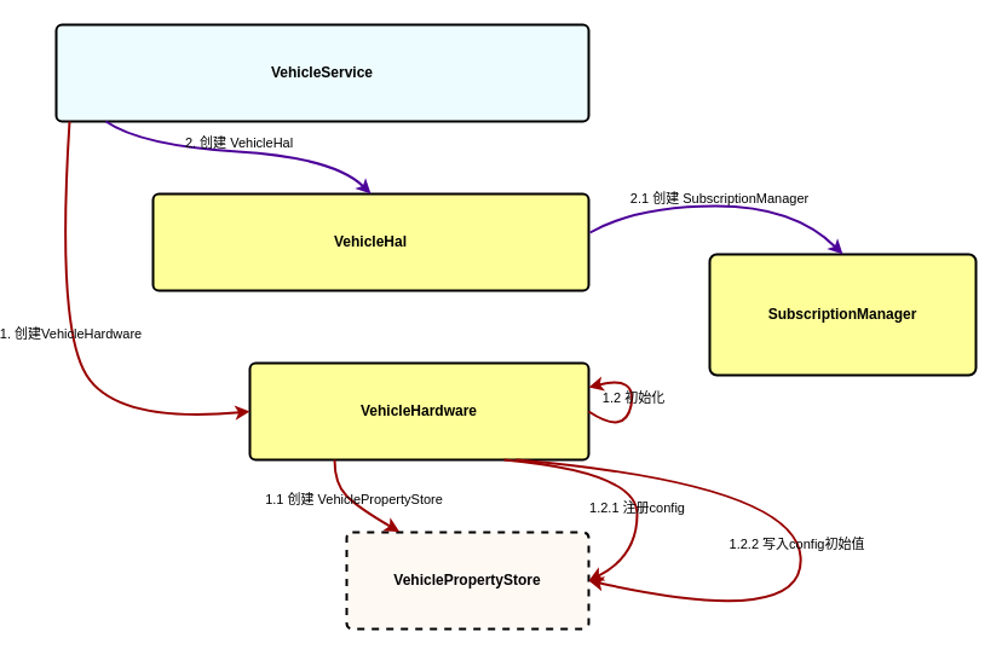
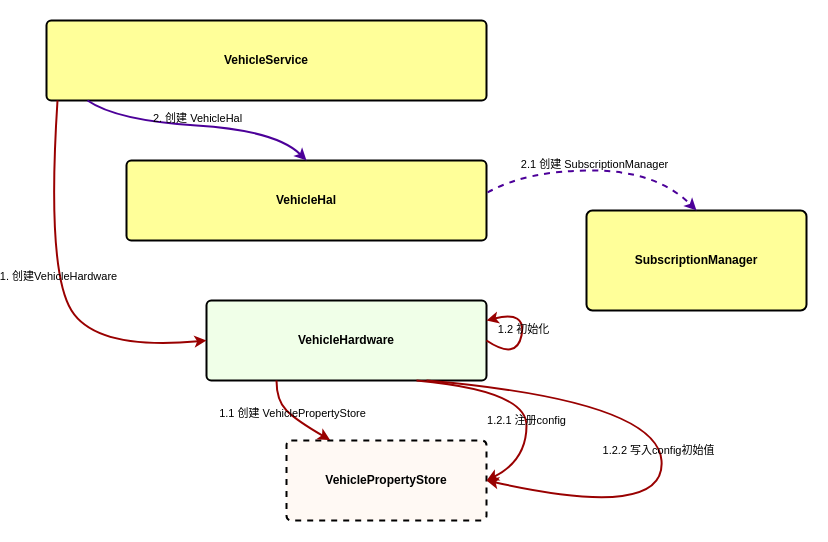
- <mxCell id="2" value="VehicleService" style="rounded=1;whiteSpace=wrap;html=1;strokeWidth=2;arcSize=6;fillColor=#EDFDFF;fontStyle=1;labelBackgroundColor=none;" vertex="1" parent="1"><mxGeometry x="20" y="20" width="440" height="80" as="geometry" /></mxCell>
+ <mxCell id="2" value="VehicleService" style="rounded=1;whiteSpace=wrap;html=1;strokeWidth=2;arcSize=6;fillColor=#ffff99;fontStyle=1;labelBackgroundColor=none;" vertex="1" parent="1"><mxGeometry x="20" y="20" width="440" height="80" as="geometry" /></mxCell>
- <mxCell id="19" value="" style="curved=1;endArrow=classic;html=1;entryX=0.5;entryY=0;entryDx=0;entryDy=0;strokeWidth=2;exitX=1.003;exitY=0.4;exitDx=0;exitDy=0;exitPerimeter=0;strokeColor=#4C0099;labelBackgroundColor=none;" edge="1" parent="1" source="3" target="18"><mxGeometry width="50" height="50" relative="1" as="geometry"><mxPoint x="510" y="120" as="sourcePoint" /><mxPoint x="729" y="180" as="targetPoint" /><Array as="points"><mxPoint x="500" y="170" /><mxPoint x="630" y="170" /></Array></mxGeometry></mxCell>
+ <mxCell id="19" value="" style="curved=1;endArrow=classic;html=1;entryX=0.5;entryY=0;entryDx=0;entryDy=0;strokeWidth=2;exitX=1.003;exitY=0.4;exitDx=0;exitDy=0;exitPerimeter=0;strokeColor=#4C0099;labelBackgroundColor=none;dashed=1;" edge="1" parent="1" source="3" target="18"><mxGeometry width="50" height="50" relative="1" as="geometry"><mxPoint x="510" y="120" as="sourcePoint" /><mxPoint x="729" y="180" as="targetPoint" /><Array as="points"><mxPoint x="500" y="170" /><mxPoint x="630" y="170" /></Array></mxGeometry></mxCell>
- <mxCell id="4" value="VehicleHardware" style="rounded=1;whiteSpace=wrap;html=1;strokeWidth=2;arcSize=6;fillColor=#ffff99;fontStyle=1;labelBackgroundColor=none;" vertex="1" parent="1"><mxGeometry x="180" y="300" width="280" height="80" as="geometry" /></mxCell>
+ <mxCell id="4" value="VehicleHardware" style="rounded=1;whiteSpace=wrap;html=1;strokeWidth=2;arcSize=6;fillColor=#F0FFE8;fontStyle=1;labelBackgroundColor=none;" vertex="1" parent="1"><mxGeometry x="180" y="300" width="280" height="80" as="geometry" /></mxCell>
